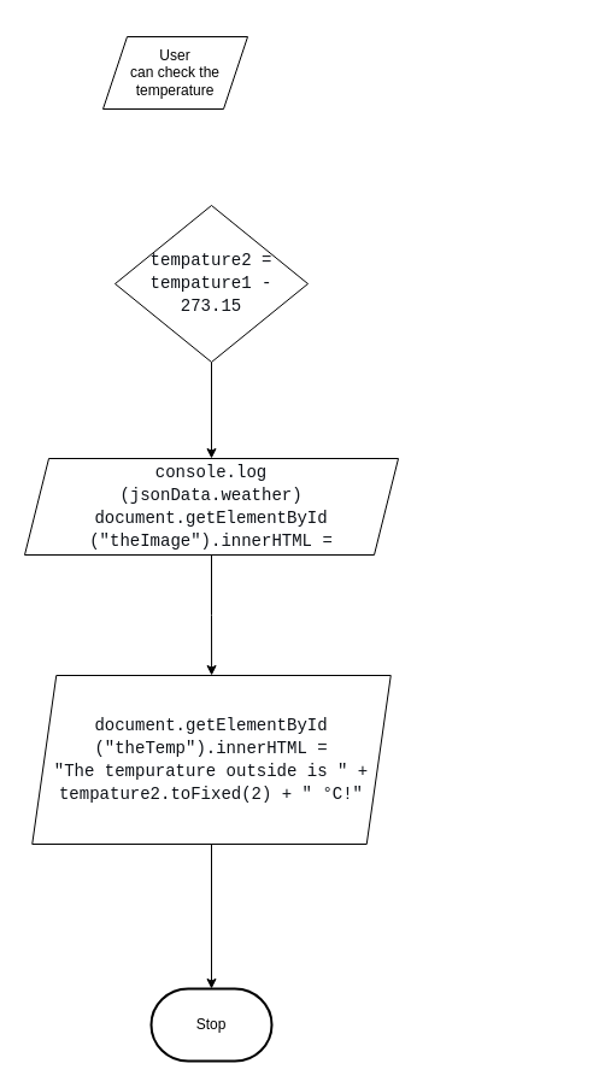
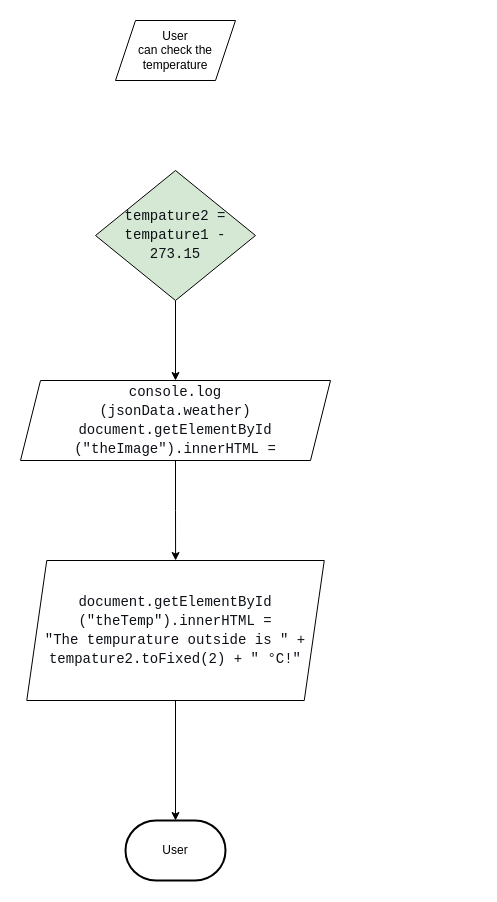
- <mxCell id="3" value="User &lt;br&gt;can check the temperature" style="shape=parallelogram;perimeter=parallelogramPerimeter;whiteSpace=wrap;html=1;fixedSize=1;" parent="1" vertex="1"><mxGeometry x="85" y="30" width="120" height="60" as="geometry" /></mxCell>
+ <mxCell id="3" value="User &lt;br&gt;can check the temperature" style="shape=parallelogram;perimeter=parallelogramPerimeter;whiteSpace=wrap;html=1;fixedSize=1;" parent="1" vertex="1"><mxGeometry x="115" y="20" width="120" height="60" as="geometry" /></mxCell>
- <mxCell id="5" value="&lt;div style=&quot;font-family: Consolas, &amp;quot;Courier New&amp;quot;, monospace; font-size: 14px; line-height: 19px;&quot;&gt;&lt;font color=&quot;#0d1117&quot;&gt;tempature2 = tempature1 - 273.15&lt;/font&gt;&lt;/div&gt;" style="rhombus;whiteSpace=wrap;html=1;" parent="1" vertex="1"><mxGeometry x="95" y="170" width="160" height="130" as="geometry" /></mxCell>
+ <mxCell id="5" value="&lt;div style=&quot;font-family: Consolas, &amp;quot;Courier New&amp;quot;, monospace; font-size: 14px; line-height: 19px;&quot;&gt;&lt;font color=&quot;#0d1117&quot;&gt;tempature2 = tempature1 - 273.15&lt;/font&gt;&lt;/div&gt;" style="rhombus;whiteSpace=wrap;html=1;fillColor=#d5e8d4;" parent="1" vertex="1"><mxGeometry x="95" y="170" width="160" height="130" as="geometry" /></mxCell>
- <mxCell id="2" value="Stop" style="strokeWidth=2;html=1;shape=mxgraph.flowchart.terminator;whiteSpace=wrap;" parent="1" vertex="1"><mxGeometry x="125" y="820" width="100" height="60" as="geometry" /></mxCell>
+ <mxCell id="2" value="User" style="strokeWidth=2;html=1;shape=mxgraph.flowchart.terminator;whiteSpace=wrap;" parent="1" vertex="1"><mxGeometry x="125" y="820" width="100" height="60" as="geometry" /></mxCell>
